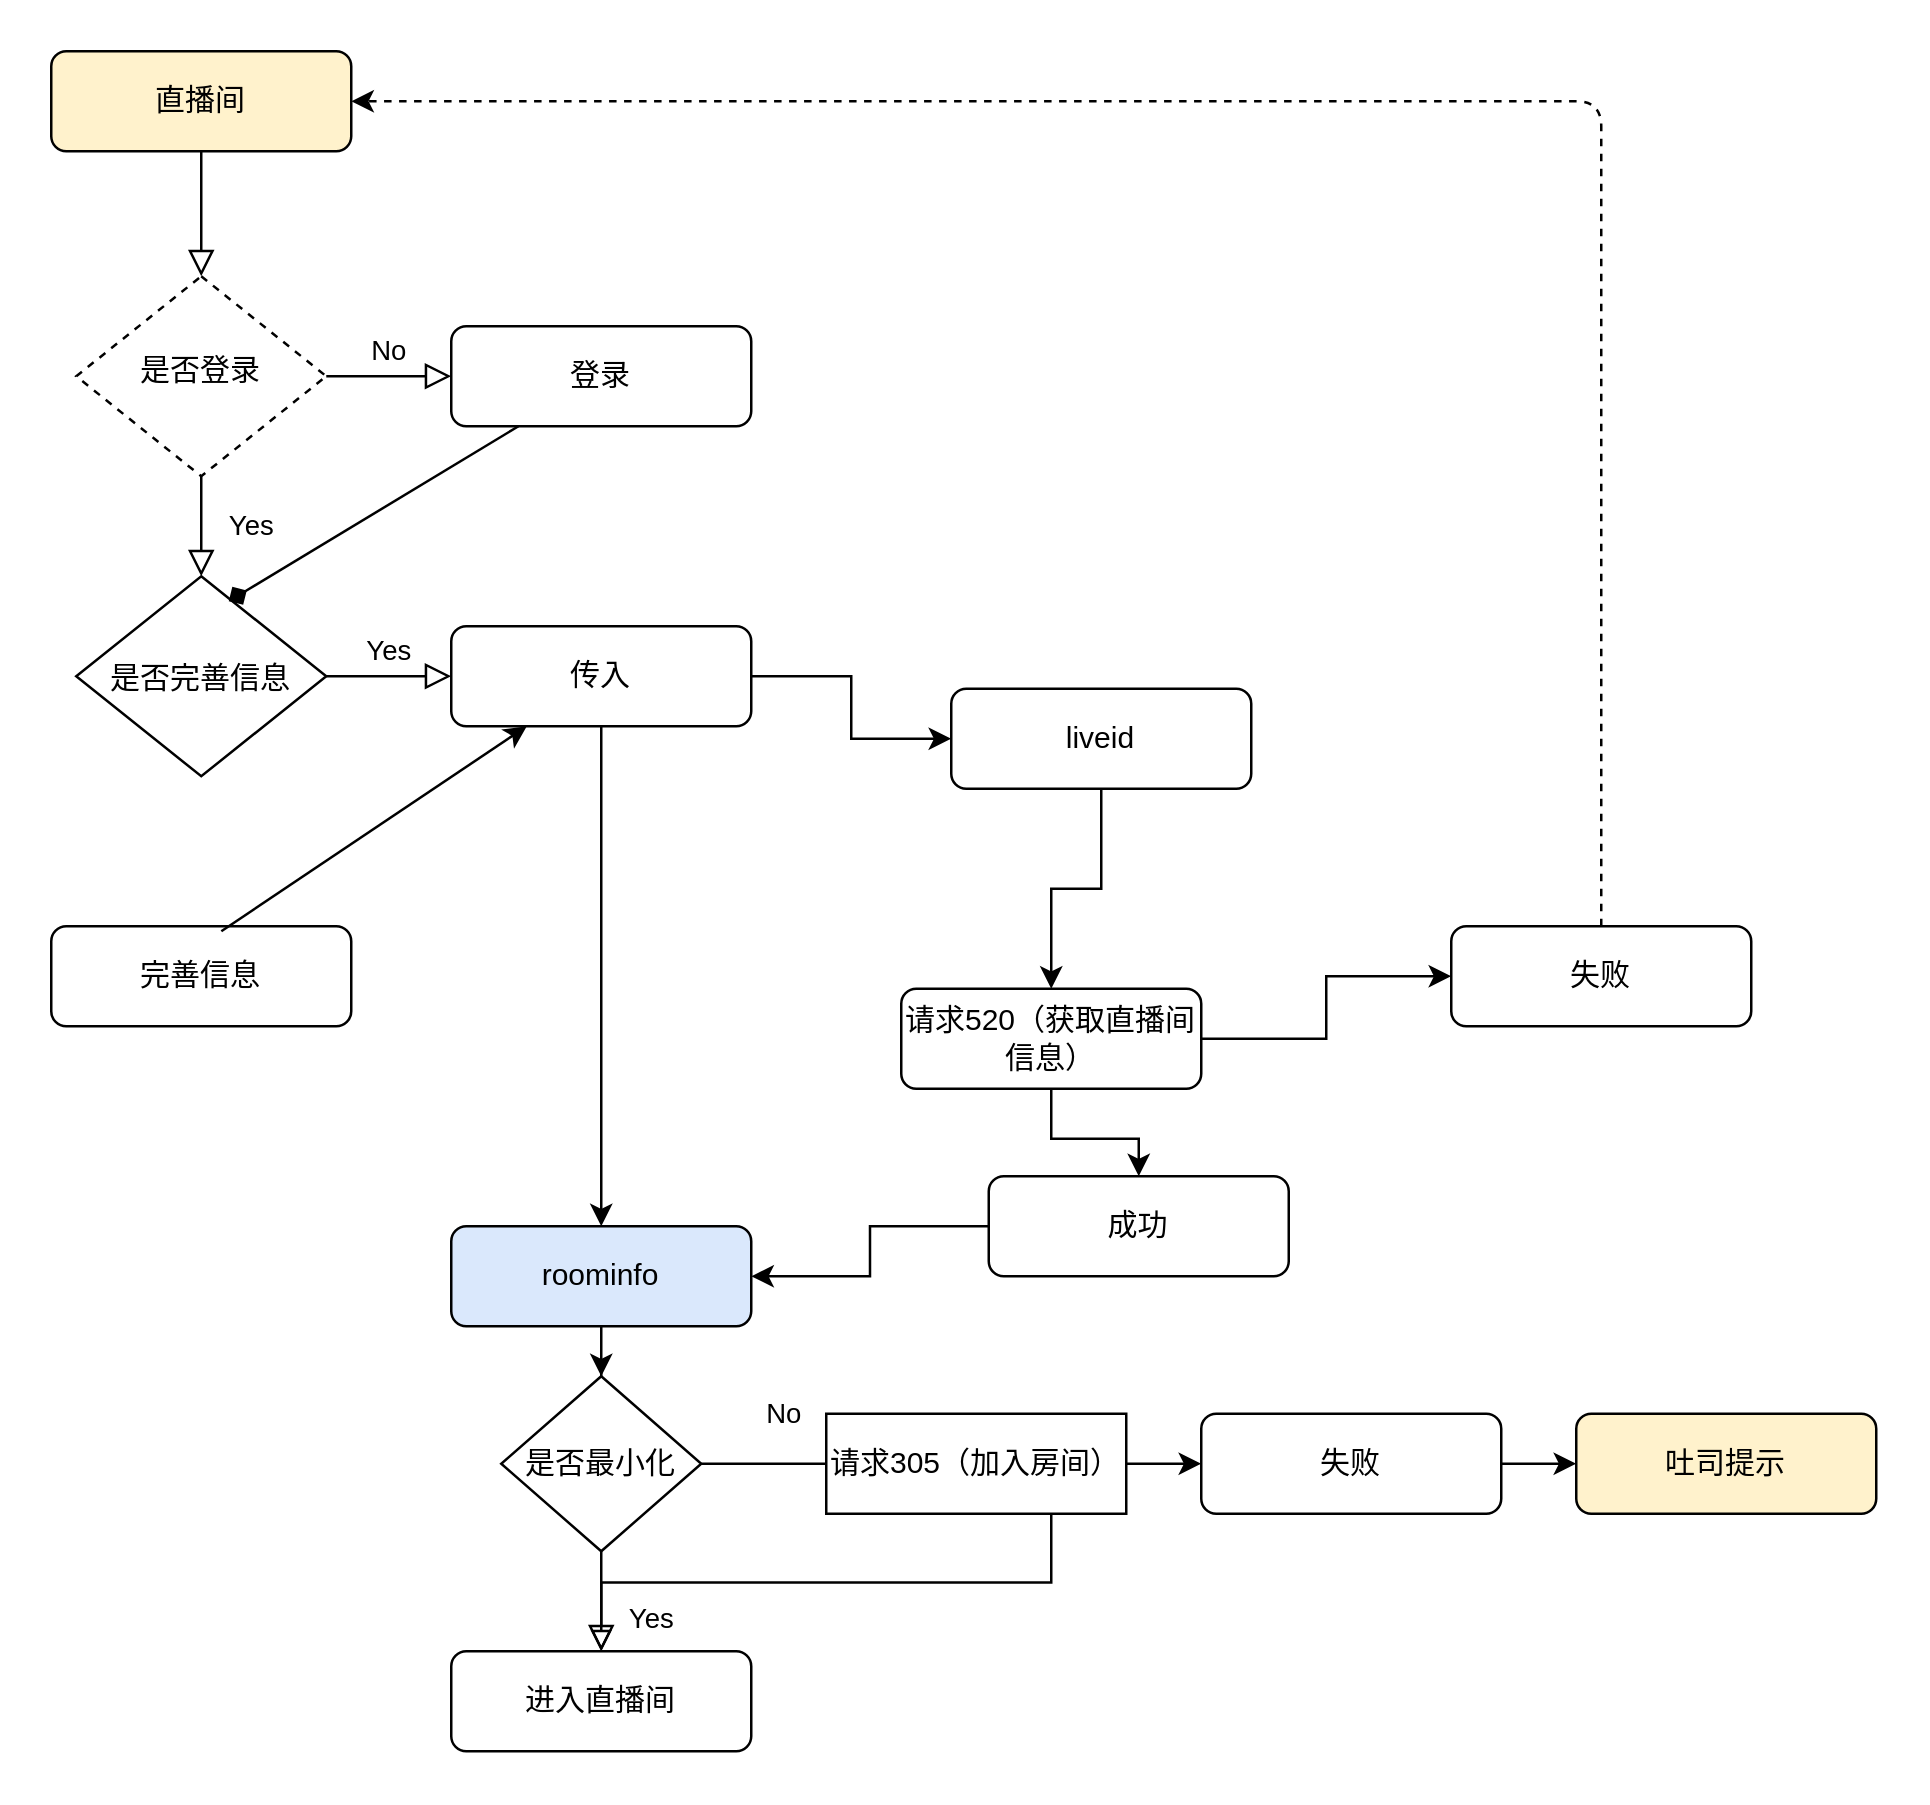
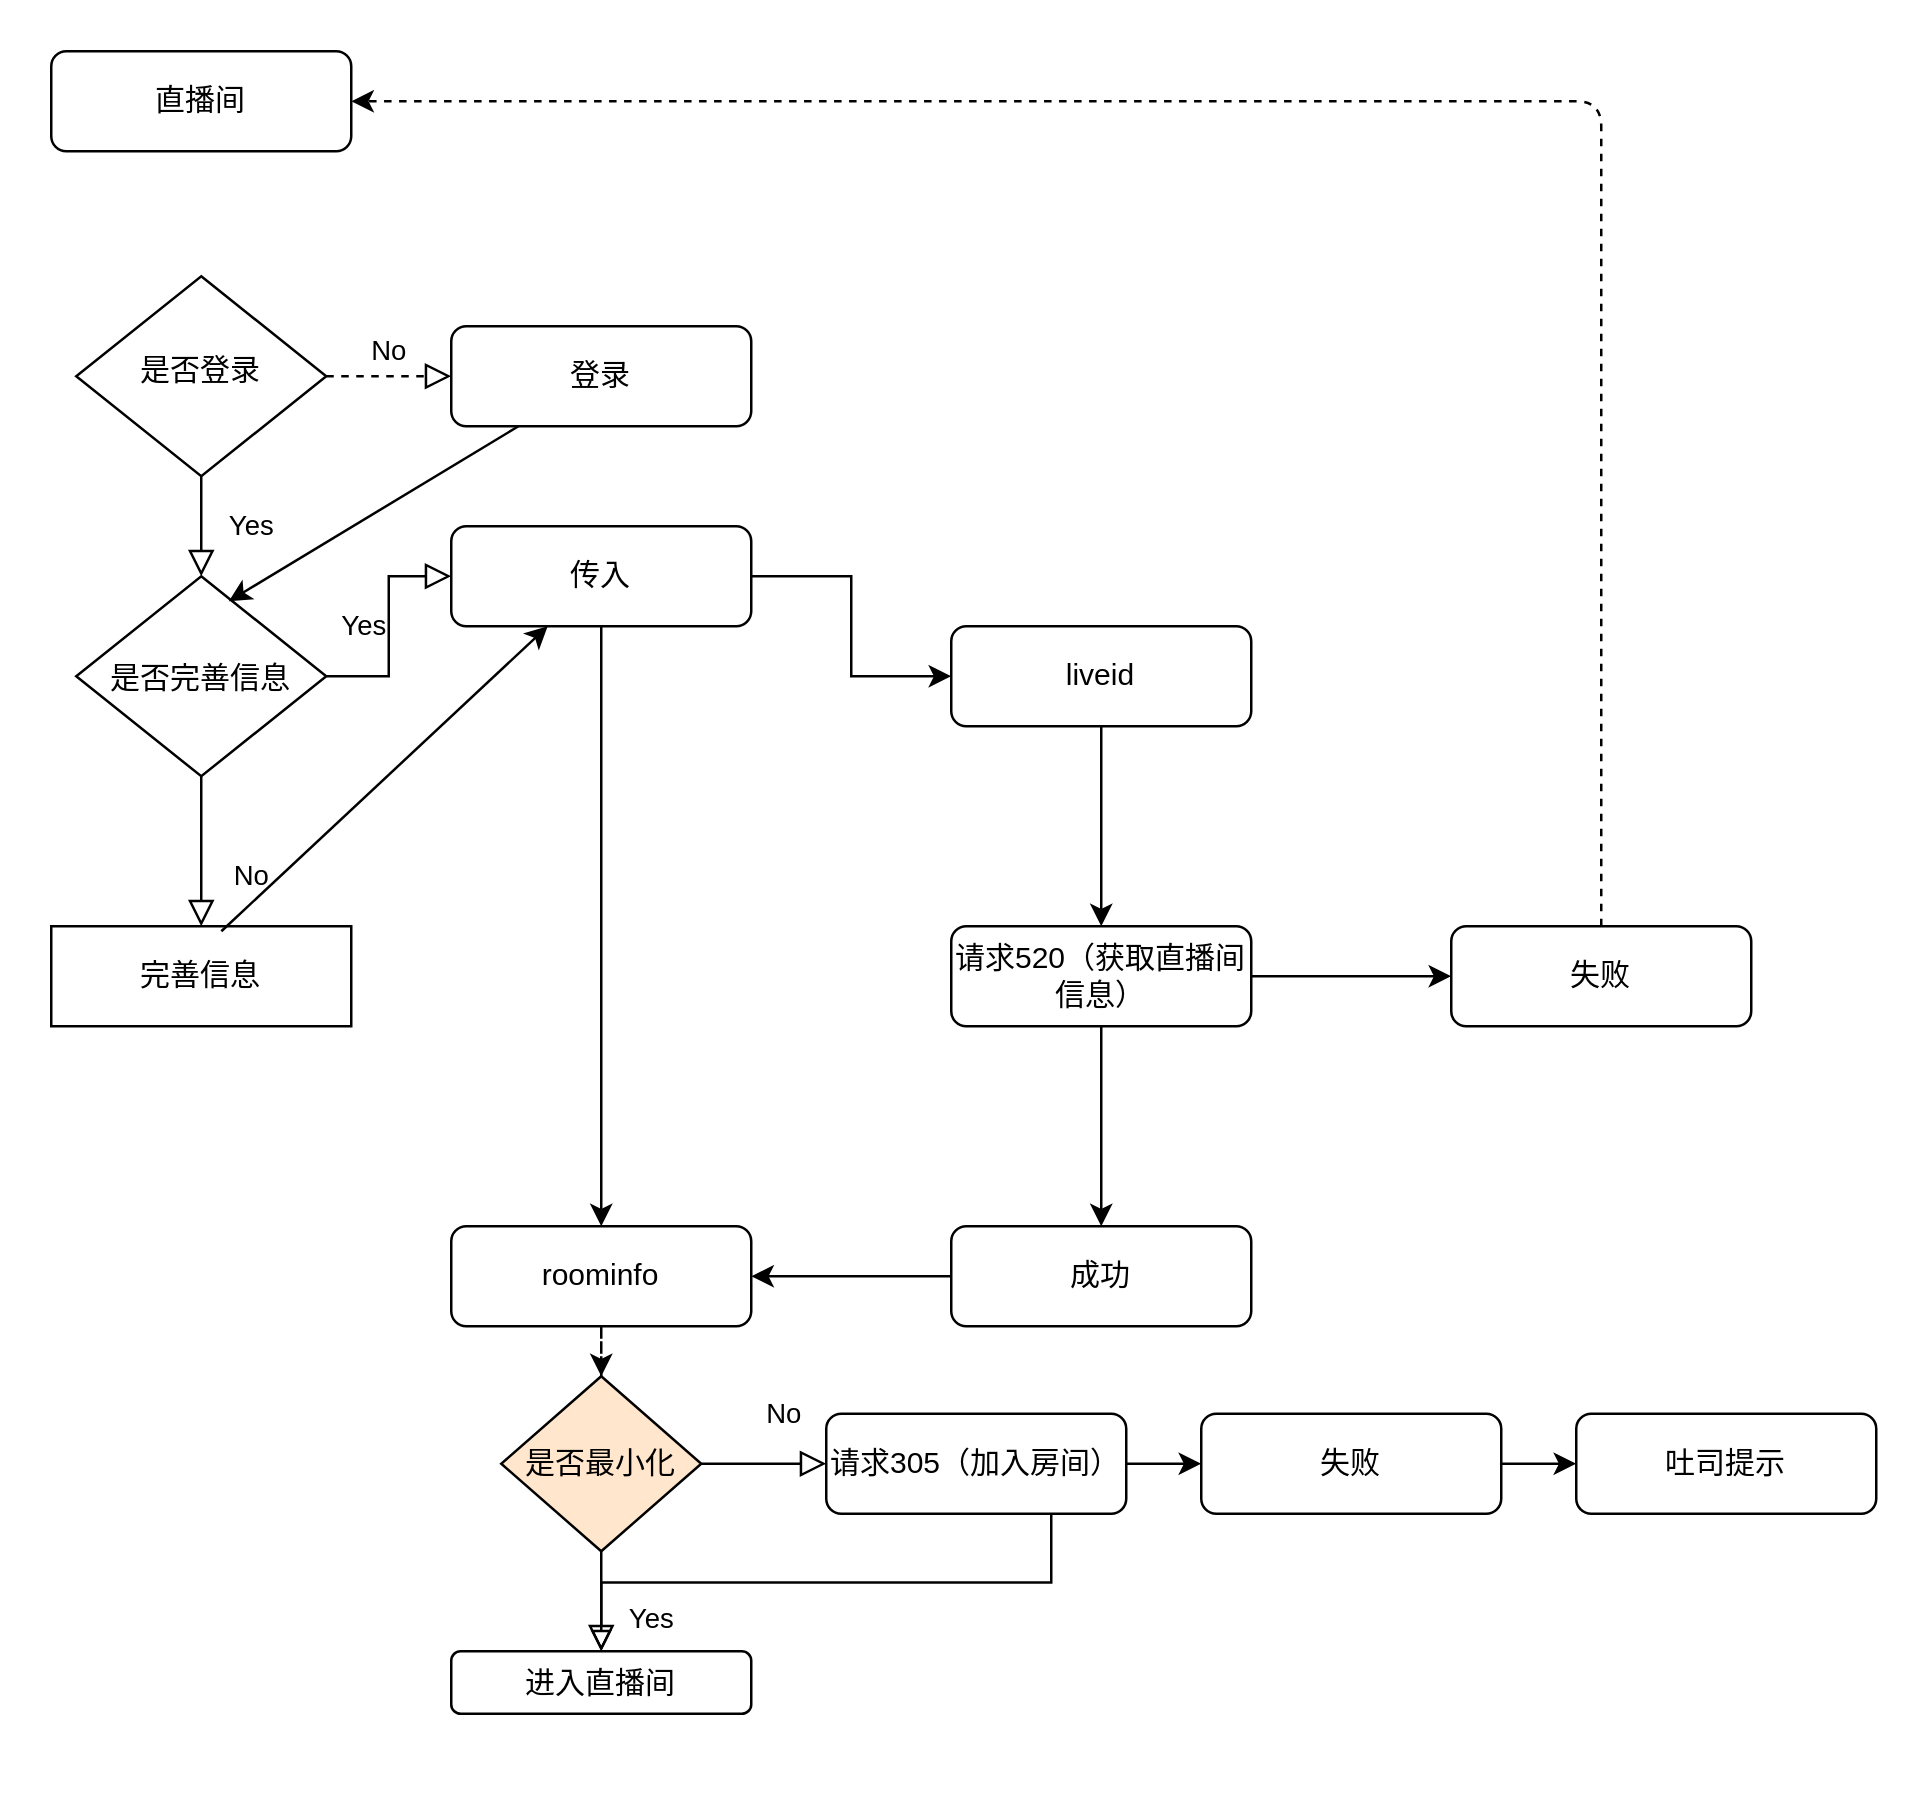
- <mxCell id="3" value="直播间" style="rounded=1;whiteSpace=wrap;html=1;fontSize=12;glass=0;strokeWidth=1;shadow=0;fillColor=#fff2cc;" parent="1" vertex="1"><mxGeometry x="20" y="20" width="120" height="40" as="geometry" /></mxCell>
+ <mxCell id="3" value="直播间" style="rounded=1;whiteSpace=wrap;html=1;fontSize=12;glass=0;strokeWidth=1;shadow=0;" parent="1" vertex="1"><mxGeometry x="20" y="20" width="120" height="40" as="geometry" /></mxCell>
- <mxCell id="2" value="" style="rounded=0;html=1;jettySize=auto;orthogonalLoop=1;fontSize=11;endArrow=block;endFill=0;endSize=8;strokeWidth=1;shadow=0;labelBackgroundColor=none;edgeStyle=orthogonalEdgeStyle;" parent="1" source="3" target="6" edge="1"><mxGeometry relative="1" as="geometry" /></mxCell>
- <mxCell id="6" value="是否登录" style="rhombus;whiteSpace=wrap;html=1;shadow=0;fontFamily=Helvetica;fontSize=12;align=center;strokeWidth=1;spacing=6;spacingTop=-4;dashed=1;" parent="1" vertex="1"><mxGeometry x="30" y="110" width="100" height="80" as="geometry" /></mxCell>
+ <mxCell id="6" value="是否登录" style="rhombus;whiteSpace=wrap;html=1;shadow=0;fontFamily=Helvetica;fontSize=12;align=center;strokeWidth=1;spacing=6;spacingTop=-4;" parent="1" vertex="1"><mxGeometry x="30" y="110" width="100" height="80" as="geometry" /></mxCell>
- <mxCell id="5" value="No" style="edgeStyle=orthogonalEdgeStyle;rounded=0;html=1;jettySize=auto;orthogonalLoop=1;fontSize=11;endArrow=block;endFill=0;endSize=8;strokeWidth=1;shadow=0;labelBackgroundColor=none;" parent="1" source="6" target="7" edge="1"><mxGeometry y="10" relative="1" as="geometry"><mxPoint as="offset" /></mxGeometry></mxCell>
+ <mxCell id="5" value="No" style="edgeStyle=orthogonalEdgeStyle;rounded=0;html=1;jettySize=auto;orthogonalLoop=1;fontSize=11;endArrow=block;endFill=0;endSize=8;strokeWidth=1;shadow=0;labelBackgroundColor=none;dashed=1;" parent="1" source="6" target="7" edge="1"><mxGeometry y="10" relative="1" as="geometry"><mxPoint as="offset" /></mxGeometry></mxCell>
- <mxCell id="22" value="" style="endArrow=diamond;html=1;entryX=0.61;entryY=0.125;entryDx=0;entryDy=0;entryPerimeter=0;" edge="1" parent="1" source="7" target="10"><mxGeometry width="50" height="50" relative="1" as="geometry"><mxPoint x="250" y="340" as="sourcePoint" /><mxPoint x="300" y="290" as="targetPoint" /></mxGeometry></mxCell>
+ <mxCell id="22" value="" style="endArrow=classic;html=1;entryX=0.61;entryY=0.125;entryDx=0;entryDy=0;entryPerimeter=0;" edge="1" parent="1" source="7" target="10"><mxGeometry width="50" height="50" relative="1" as="geometry"><mxPoint x="250" y="340" as="sourcePoint" /><mxPoint x="300" y="290" as="targetPoint" /></mxGeometry></mxCell>
- <mxCell id="14" value="传入" style="rounded=1;whiteSpace=wrap;html=1;fontSize=12;glass=0;strokeWidth=1;shadow=0;" parent="1" vertex="1"><mxGeometry x="180" y="250" width="120" height="40" as="geometry" /></mxCell>
+ <mxCell id="14" value="传入" style="rounded=1;whiteSpace=wrap;html=1;fontSize=12;glass=0;strokeWidth=1;shadow=0;" parent="1" vertex="1"><mxGeometry x="180" y="210" width="120" height="40" as="geometry" /></mxCell>
- <mxCell id="18" value="liveid" style="rounded=1;whiteSpace=wrap;html=1;fontSize=12;glass=0;strokeWidth=1;shadow=0;" vertex="1" parent="1"><mxGeometry x="380" y="275" width="120" height="40" as="geometry" /></mxCell>
+ <mxCell id="18" value="liveid" style="rounded=1;whiteSpace=wrap;html=1;fontSize=12;glass=0;strokeWidth=1;shadow=0;" vertex="1" parent="1"><mxGeometry x="380" y="250" width="120" height="40" as="geometry" /></mxCell>
+ <mxCell id="8" value="No" style="rounded=0;html=1;jettySize=auto;orthogonalLoop=1;fontSize=11;endArrow=block;endFill=0;endSize=8;strokeWidth=1;shadow=0;labelBackgroundColor=none;edgeStyle=orthogonalEdgeStyle;" parent="1" source="10" target="11" edge="1"><mxGeometry x="0.333" y="20" relative="1" as="geometry"><mxPoint as="offset" /></mxGeometry></mxCell>
- <mxCell id="11" value="完善信息" style="rounded=1;whiteSpace=wrap;html=1;fontSize=12;glass=0;strokeWidth=1;shadow=0;" parent="1" vertex="1"><mxGeometry x="20" y="370" width="120" height="40" as="geometry" /></mxCell>
+ <mxCell id="11" value="完善信息" style="whiteSpace=wrap;html=1;fontSize=12;glass=0;strokeWidth=1;shadow=0;rounded=0;" parent="1" vertex="1"><mxGeometry x="20" y="370" width="120" height="40" as="geometry" /></mxCell>
- <mxCell id="21" value="请求520（获取直播间信息）" style="rounded=1;whiteSpace=wrap;html=1;fontSize=12;glass=0;strokeWidth=1;shadow=0;" vertex="1" parent="1"><mxGeometry x="360" y="395" width="120" height="40" as="geometry" /></mxCell>
+ <mxCell id="21" value="请求520（获取直播间信息）" style="rounded=1;whiteSpace=wrap;html=1;fontSize=12;glass=0;strokeWidth=1;shadow=0;" vertex="1" parent="1"><mxGeometry x="380" y="370" width="120" height="40" as="geometry" /></mxCell>
- <mxCell id="25" value="成功" style="rounded=1;whiteSpace=wrap;html=1;fontSize=12;glass=0;strokeWidth=1;shadow=0;" vertex="1" parent="1"><mxGeometry x="395" y="470" width="120" height="40" as="geometry" /></mxCell>
+ <mxCell id="25" value="成功" style="rounded=1;whiteSpace=wrap;html=1;fontSize=12;glass=0;strokeWidth=1;shadow=0;" vertex="1" parent="1"><mxGeometry x="380" y="490" width="120" height="40" as="geometry" /></mxCell>
- <mxCell id="16" value="roominfo" style="rounded=1;whiteSpace=wrap;html=1;fontSize=12;glass=0;strokeWidth=1;shadow=0;fillColor=#dae8fc;" vertex="1" parent="1"><mxGeometry x="180" y="490" width="120" height="40" as="geometry" /></mxCell>
+ <mxCell id="16" value="roominfo" style="rounded=1;whiteSpace=wrap;html=1;fontSize=12;glass=0;strokeWidth=1;shadow=0;" vertex="1" parent="1"><mxGeometry x="180" y="490" width="120" height="40" as="geometry" /></mxCell>
- <mxCell id="15" value="" style="edgeStyle=orthogonalEdgeStyle;rounded=0;orthogonalLoop=1;jettySize=auto;html=1;dashed=0;" edge="1" parent="1" source="16" target="35"><mxGeometry relative="1" as="geometry" /></mxCell>
+ <mxCell id="15" value="" style="edgeStyle=orthogonalEdgeStyle;rounded=0;orthogonalLoop=1;jettySize=auto;html=1;dashed=1;" edge="1" parent="1" source="16" target="35"><mxGeometry relative="1" as="geometry" /></mxCell>
- <mxCell id="35" value="是否最小化" style="rhombus;whiteSpace=wrap;html=1;rounded=0;shadow=0;strokeWidth=1;glass=0;" vertex="1" parent="1"><mxGeometry x="200" y="550" width="80" height="70" as="geometry" /></mxCell>
+ <mxCell id="35" value="是否最小化" style="rhombus;whiteSpace=wrap;html=1;rounded=0;shadow=0;strokeWidth=1;glass=0;fillColor=#ffe6cc;" vertex="1" parent="1"><mxGeometry x="200" y="550" width="80" height="70" as="geometry" /></mxCell>
- <mxCell id="37" value="No" style="rounded=0;html=1;jettySize=auto;orthogonalLoop=1;fontSize=11;endArrow=none;endFill=0;endSize=8;strokeWidth=1;shadow=0;labelBackgroundColor=none;edgeStyle=orthogonalEdgeStyle;" edge="1" parent="1" source="35" target="30"><mxGeometry x="0.333" y="20" relative="1" as="geometry"><mxPoint as="offset" /><mxPoint x="250" y="630" as="sourcePoint" /><mxPoint x="250" y="670" as="targetPoint" /></mxGeometry></mxCell>
+ <mxCell id="37" value="No" style="rounded=0;html=1;jettySize=auto;orthogonalLoop=1;fontSize=11;endArrow=block;endFill=0;endSize=8;strokeWidth=1;shadow=0;labelBackgroundColor=none;edgeStyle=orthogonalEdgeStyle;" edge="1" parent="1" source="35" target="30"><mxGeometry x="0.333" y="20" relative="1" as="geometry"><mxPoint as="offset" /><mxPoint x="250" y="630" as="sourcePoint" /><mxPoint x="250" y="670" as="targetPoint" /></mxGeometry></mxCell>
- <mxCell id="30" value="请求305（加入房间）" style="whiteSpace=wrap;html=1;fontSize=12;glass=0;strokeWidth=1;shadow=0;rounded=0;" vertex="1" parent="1"><mxGeometry x="330" y="565" width="120" height="40" as="geometry" /></mxCell>
+ <mxCell id="30" value="请求305（加入房间）" style="rounded=1;whiteSpace=wrap;html=1;fontSize=12;glass=0;strokeWidth=1;shadow=0;" vertex="1" parent="1"><mxGeometry x="330" y="565" width="120" height="40" as="geometry" /></mxCell>
- <mxCell id="33" value="吐司提示" style="rounded=1;whiteSpace=wrap;html=1;fontSize=12;glass=0;strokeWidth=1;shadow=0;fillColor=#fff2cc;" vertex="1" parent="1"><mxGeometry x="630" y="565" width="120" height="40" as="geometry" /></mxCell>
+ <mxCell id="33" value="吐司提示" style="rounded=1;whiteSpace=wrap;html=1;fontSize=12;glass=0;strokeWidth=1;shadow=0;" vertex="1" parent="1"><mxGeometry x="630" y="565" width="120" height="40" as="geometry" /></mxCell>
- <mxCell id="34" value="进入直播间" style="rounded=1;whiteSpace=wrap;html=1;fontSize=12;glass=0;strokeWidth=1;shadow=0;" vertex="1" parent="1"><mxGeometry x="180" y="660" width="120" height="40" as="geometry" /></mxCell>
+ <mxCell id="34" value="进入直播间" style="rounded=1;whiteSpace=wrap;html=1;fontSize=12;glass=0;strokeWidth=1;shadow=0;" vertex="1" parent="1"><mxGeometry x="180" y="660" width="120" height="25" as="geometry" /></mxCell>
